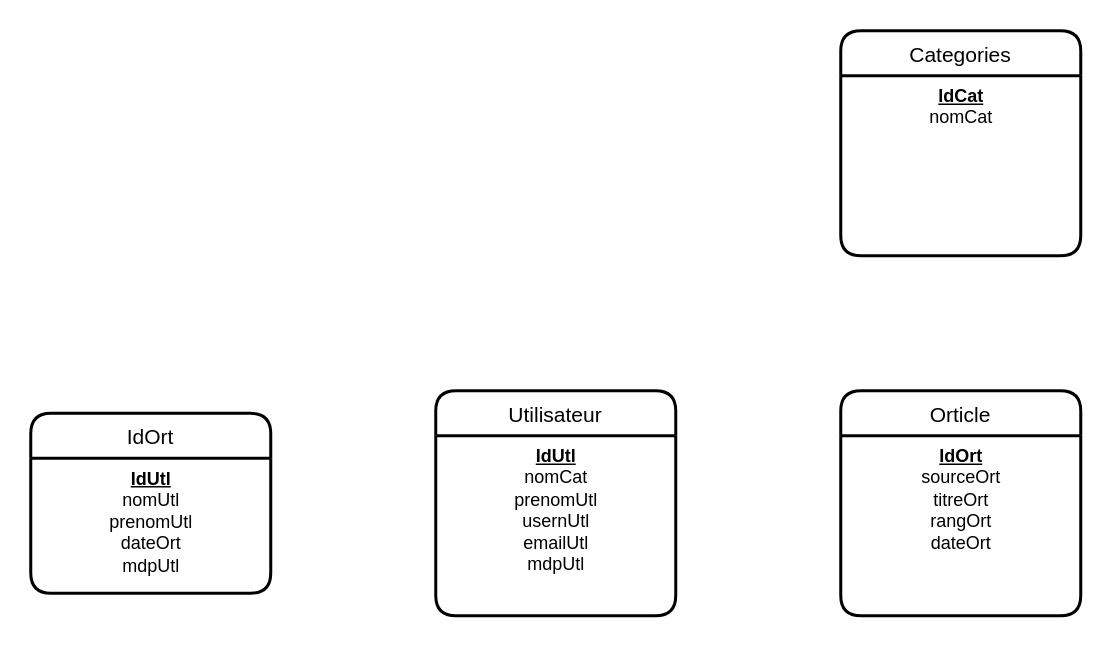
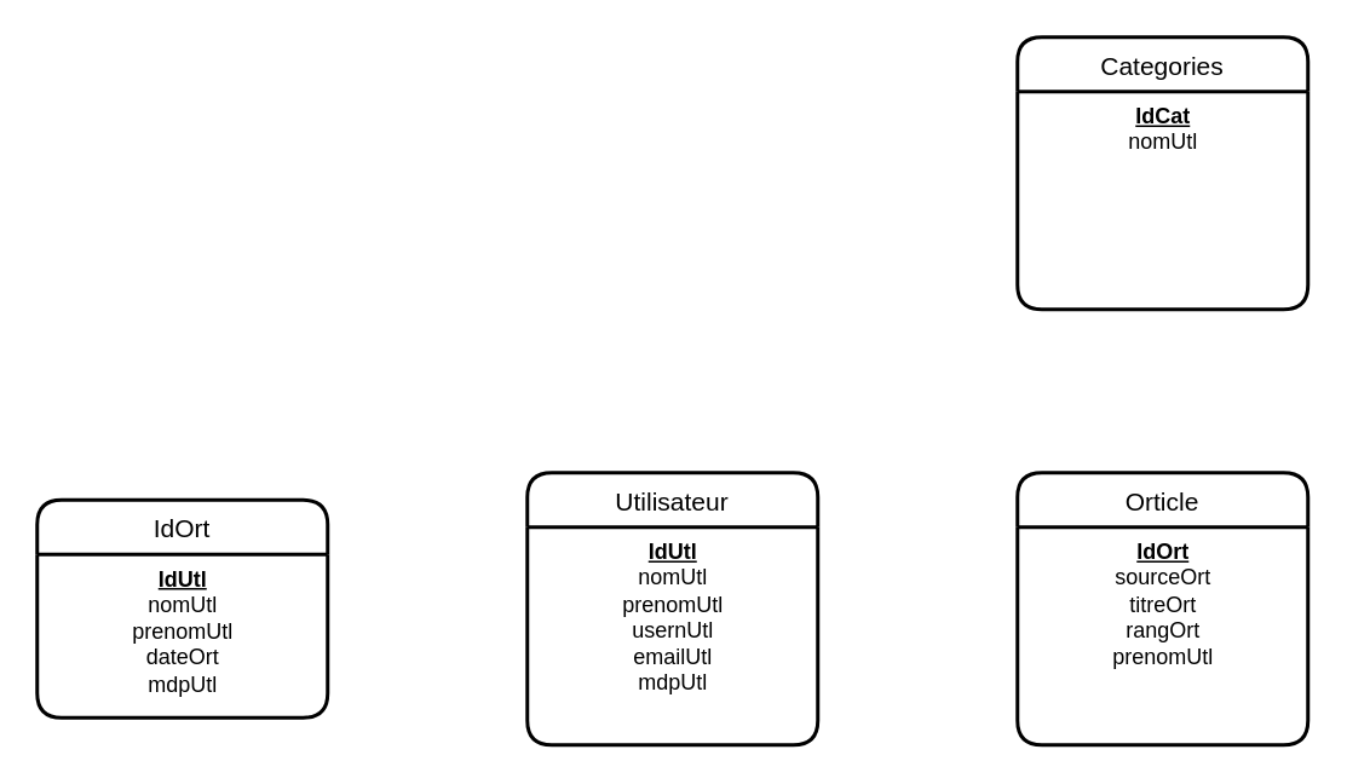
- <mxCell id="9" value="&lt;b&gt;&lt;u&gt;IdCat&lt;br&gt;&lt;/u&gt;&lt;/b&gt;nomCat" style="text;html=1;align=center;verticalAlign=top;resizable=0;points=[];autosize=1;" vertex="1" parent="8"><mxGeometry y="30" width="160" height="120" as="geometry" /></mxCell>
+ <mxCell id="9" value="&lt;b&gt;&lt;u&gt;IdCat&lt;br&gt;&lt;/u&gt;&lt;/b&gt;nomUtl" style="text;html=1;align=center;verticalAlign=top;resizable=0;points=[];autosize=1;" vertex="1" parent="8"><mxGeometry y="30" width="160" height="120" as="geometry" /></mxCell>
- <mxCell id="7" value="&lt;b&gt;&lt;u&gt;IdOrt&lt;br&gt;&lt;/u&gt;&lt;/b&gt;sourceOrt&lt;br&gt;titreOrt&lt;br&gt;rangOrt&lt;br&gt;dateOrt" style="text;html=1;align=center;verticalAlign=top;resizable=0;points=[];autosize=1;" vertex="1" parent="6"><mxGeometry y="30" width="160" height="120" as="geometry" /></mxCell>
+ <mxCell id="7" value="&lt;b&gt;&lt;u&gt;IdOrt&lt;br&gt;&lt;/u&gt;&lt;/b&gt;sourceOrt&lt;br&gt;titreOrt&lt;br&gt;rangOrt&lt;br&gt;prenomUtl" style="text;html=1;align=center;verticalAlign=top;resizable=0;points=[];autosize=1;" vertex="1" parent="6"><mxGeometry y="30" width="160" height="120" as="geometry" /></mxCell>
- <mxCell id="3" value="&lt;b&gt;&lt;u&gt;IdUtl&lt;br&gt;&lt;/u&gt;&lt;/b&gt;nomCat&lt;br&gt;prenomUtl&lt;br&gt;usernUtl&lt;br&gt;emailUtl&lt;br&gt;mdpUtl" style="text;html=1;align=center;verticalAlign=top;resizable=0;points=[];autosize=1;" vertex="1" parent="2"><mxGeometry y="30" width="160" height="120" as="geometry" /></mxCell>
+ <mxCell id="3" value="&lt;b&gt;&lt;u&gt;IdUtl&lt;br&gt;&lt;/u&gt;&lt;/b&gt;nomUtl&lt;br&gt;prenomUtl&lt;br&gt;usernUtl&lt;br&gt;emailUtl&lt;br&gt;mdpUtl" style="text;html=1;align=center;verticalAlign=top;resizable=0;points=[];autosize=1;" vertex="1" parent="2"><mxGeometry y="30" width="160" height="120" as="geometry" /></mxCell>
